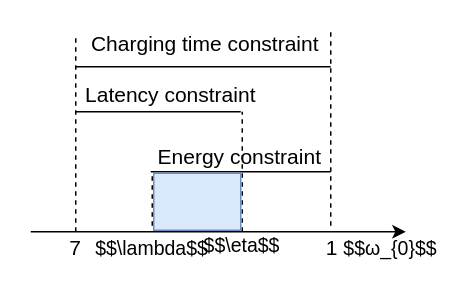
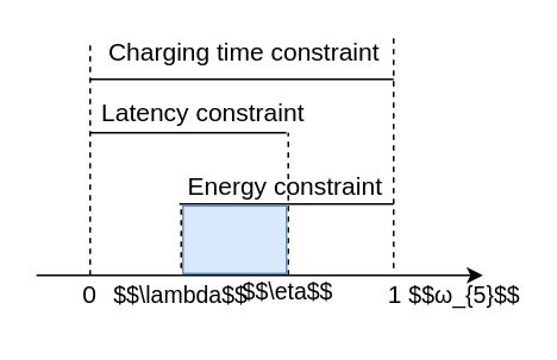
- <mxCell id="5" value="&lt;font style=&quot;font-size: 14px&quot;&gt;7&lt;/font&gt;" style="text;html=1;strokeColor=none;fillColor=none;align=center;verticalAlign=middle;whiteSpace=wrap;rounded=0;" vertex="1" parent="1"><mxGeometry x="20" y="150" width="60" height="30" as="geometry" /></mxCell>
+ <mxCell id="5" value="&lt;font style=&quot;font-size: 14px&quot;&gt;0&lt;/font&gt;" style="text;html=1;strokeColor=none;fillColor=none;align=center;verticalAlign=middle;whiteSpace=wrap;rounded=0;" vertex="1" parent="1"><mxGeometry x="20" y="150" width="60" height="30" as="geometry" /></mxCell>
- <mxCell id="9" value="$$ω_{0}$$" style="text;html=1;strokeColor=none;fillColor=none;align=center;verticalAlign=middle;whiteSpace=wrap;rounded=0;fontSize=13;" vertex="1" parent="1"><mxGeometry x="230" y="150" width="60" height="30" as="geometry" /></mxCell>
+ <mxCell id="9" value="$$ω_{5}$$" style="text;html=1;strokeColor=none;fillColor=none;align=center;verticalAlign=middle;whiteSpace=wrap;rounded=0;fontSize=13;" vertex="1" parent="1"><mxGeometry x="230" y="150" width="60" height="30" as="geometry" /></mxCell>
